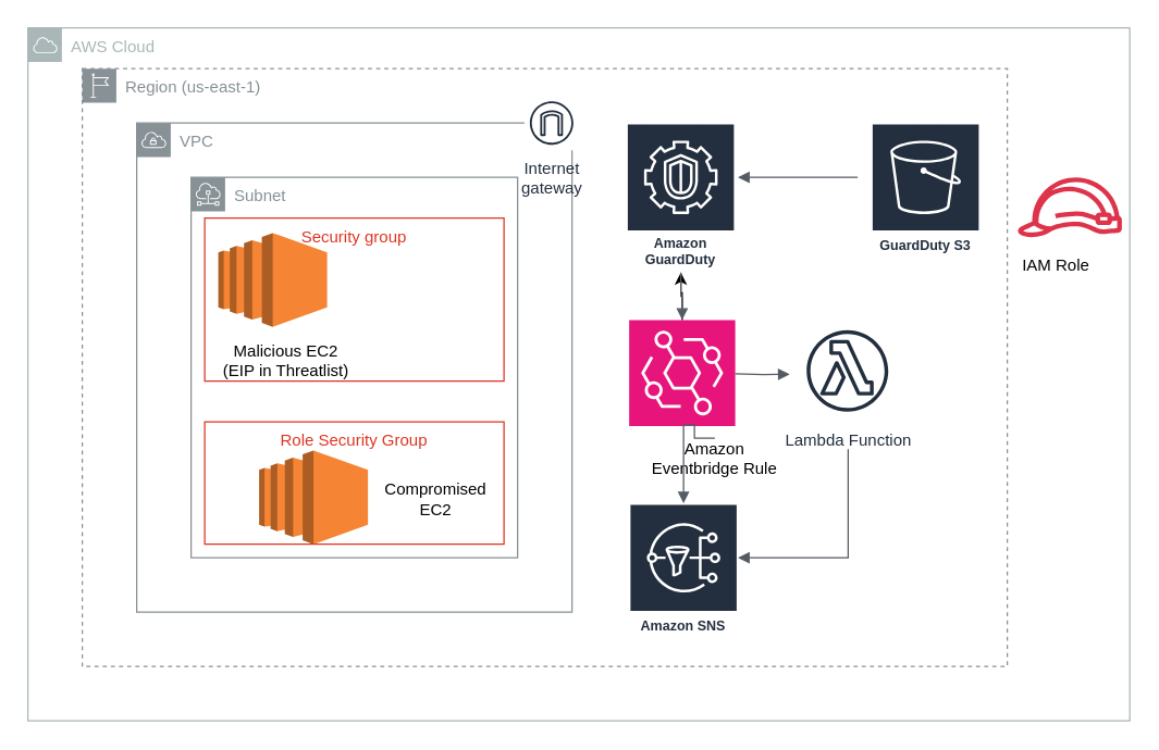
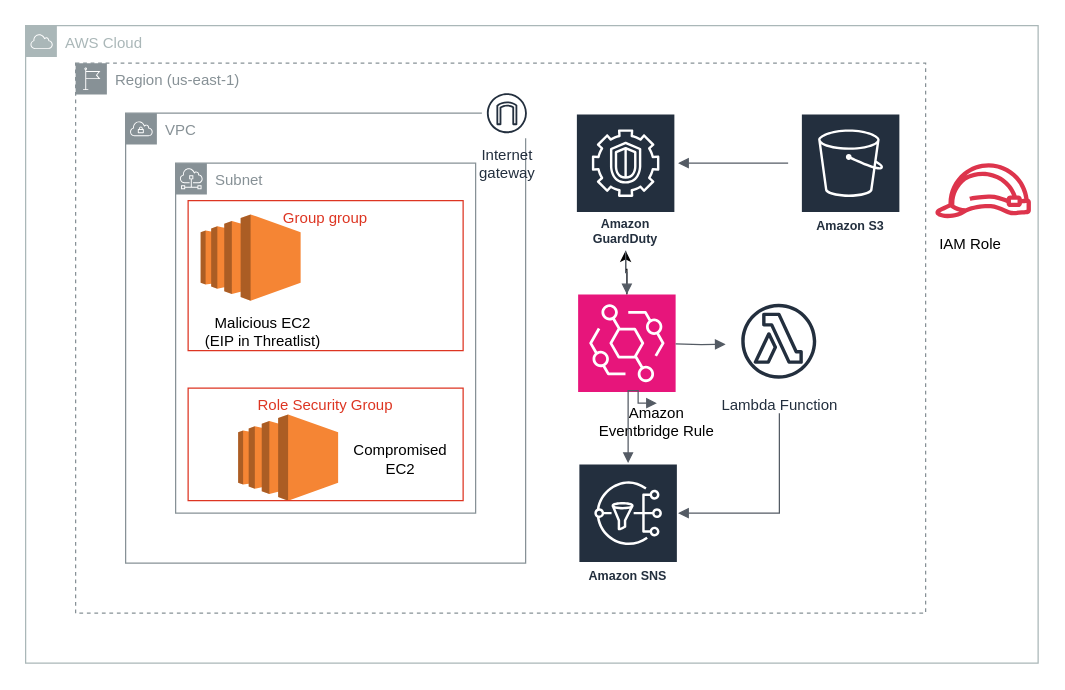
- <mxCell id="14" value="Security group" style="fillColor=none;strokeColor=#DD3522;verticalAlign=top;fontStyle=0;fontColor=#DD3522;whiteSpace=wrap;html=1;" parent="1" vertex="1"><mxGeometry x="150" y="160" width="220" height="120" as="geometry" /></mxCell>
+ <mxCell id="14" value="Group group" style="fillColor=none;strokeColor=#DD3522;verticalAlign=top;fontStyle=0;fontColor=#DD3522;whiteSpace=wrap;html=1;" parent="1" vertex="1"><mxGeometry x="150" y="160" width="220" height="120" as="geometry" /></mxCell>
- <mxCell id="10" value="GuardDuty S3" style="sketch=0;outlineConnect=0;fontColor=#232F3E;gradientColor=none;strokeColor=#ffffff;fillColor=#232F3E;dashed=0;verticalLabelPosition=middle;verticalAlign=bottom;align=center;html=1;whiteSpace=wrap;fontSize=10;fontStyle=1;spacing=3;shape=mxgraph.aws4.productIcon;prIcon=mxgraph.aws4.s3;" parent="1" vertex="1"><mxGeometry x="640" y="90" width="80" height="100" as="geometry" /></mxCell>
+ <mxCell id="10" value="Amazon S3" style="sketch=0;outlineConnect=0;fontColor=#232F3E;gradientColor=none;strokeColor=#ffffff;fillColor=#232F3E;dashed=0;verticalLabelPosition=middle;verticalAlign=bottom;align=center;html=1;whiteSpace=wrap;fontSize=10;fontStyle=1;spacing=3;shape=mxgraph.aws4.productIcon;prIcon=mxgraph.aws4.s3;" parent="1" vertex="1"><mxGeometry x="640" y="90" width="80" height="100" as="geometry" /></mxCell>
- <mxCell id="26" value="" style="edgeStyle=orthogonalEdgeStyle;html=1;endArrow=none;elbow=vertical;startArrow=block;startFill=1;strokeColor=#545B64;rounded=0;entryX=0.5;entryY=0;entryDx=0;entryDy=0;" parent="1" source="13" target="20" edge="1"><mxGeometry width="100" relative="1" as="geometry"><mxPoint x="420" y="380" as="sourcePoint" /><mxPoint x="520" y="380" as="targetPoint" /><Array as="points"><mxPoint x="502" y="312" /><mxPoint x="510" y="312" /></Array></mxGeometry></mxCell>
+ <mxCell id="26" value="" style="edgeStyle=orthogonalEdgeStyle;html=1;endArrow=block;elbow=vertical;startArrow=block;startFill=1;strokeColor=#545B64;rounded=0;entryX=0.5;entryY=0;entryDx=0;entryDy=0;" parent="1" source="13" target="20" edge="1"><mxGeometry width="100" relative="1" as="geometry"><mxPoint x="420" y="380" as="sourcePoint" /><mxPoint x="520" y="380" as="targetPoint" /><Array as="points"><mxPoint x="502" y="312" /><mxPoint x="510" y="312" /></Array></mxGeometry></mxCell>
